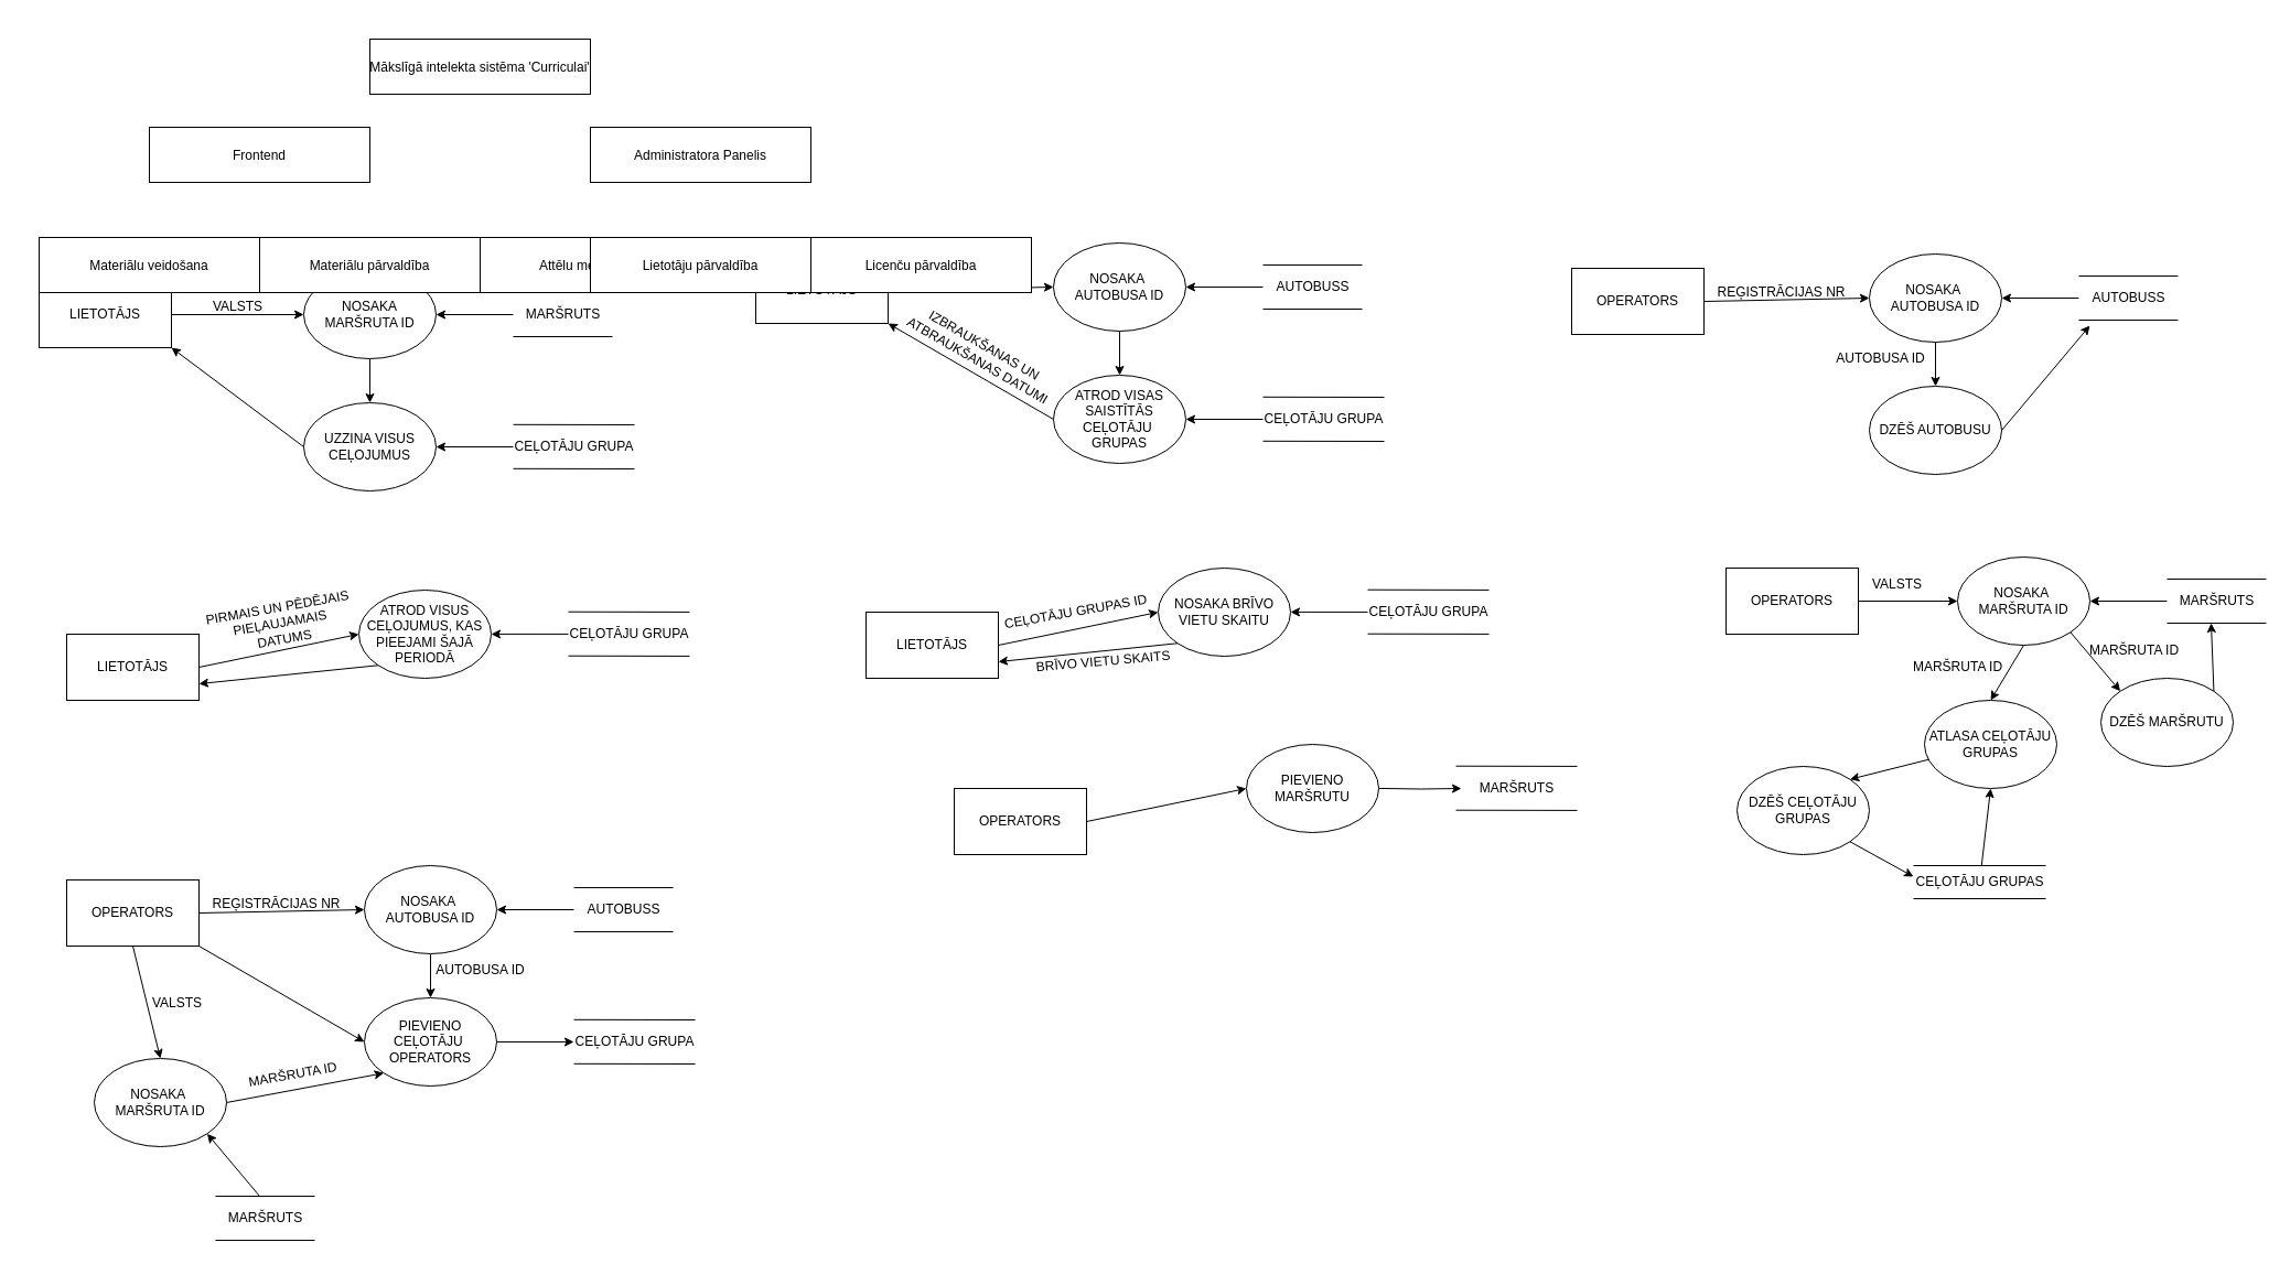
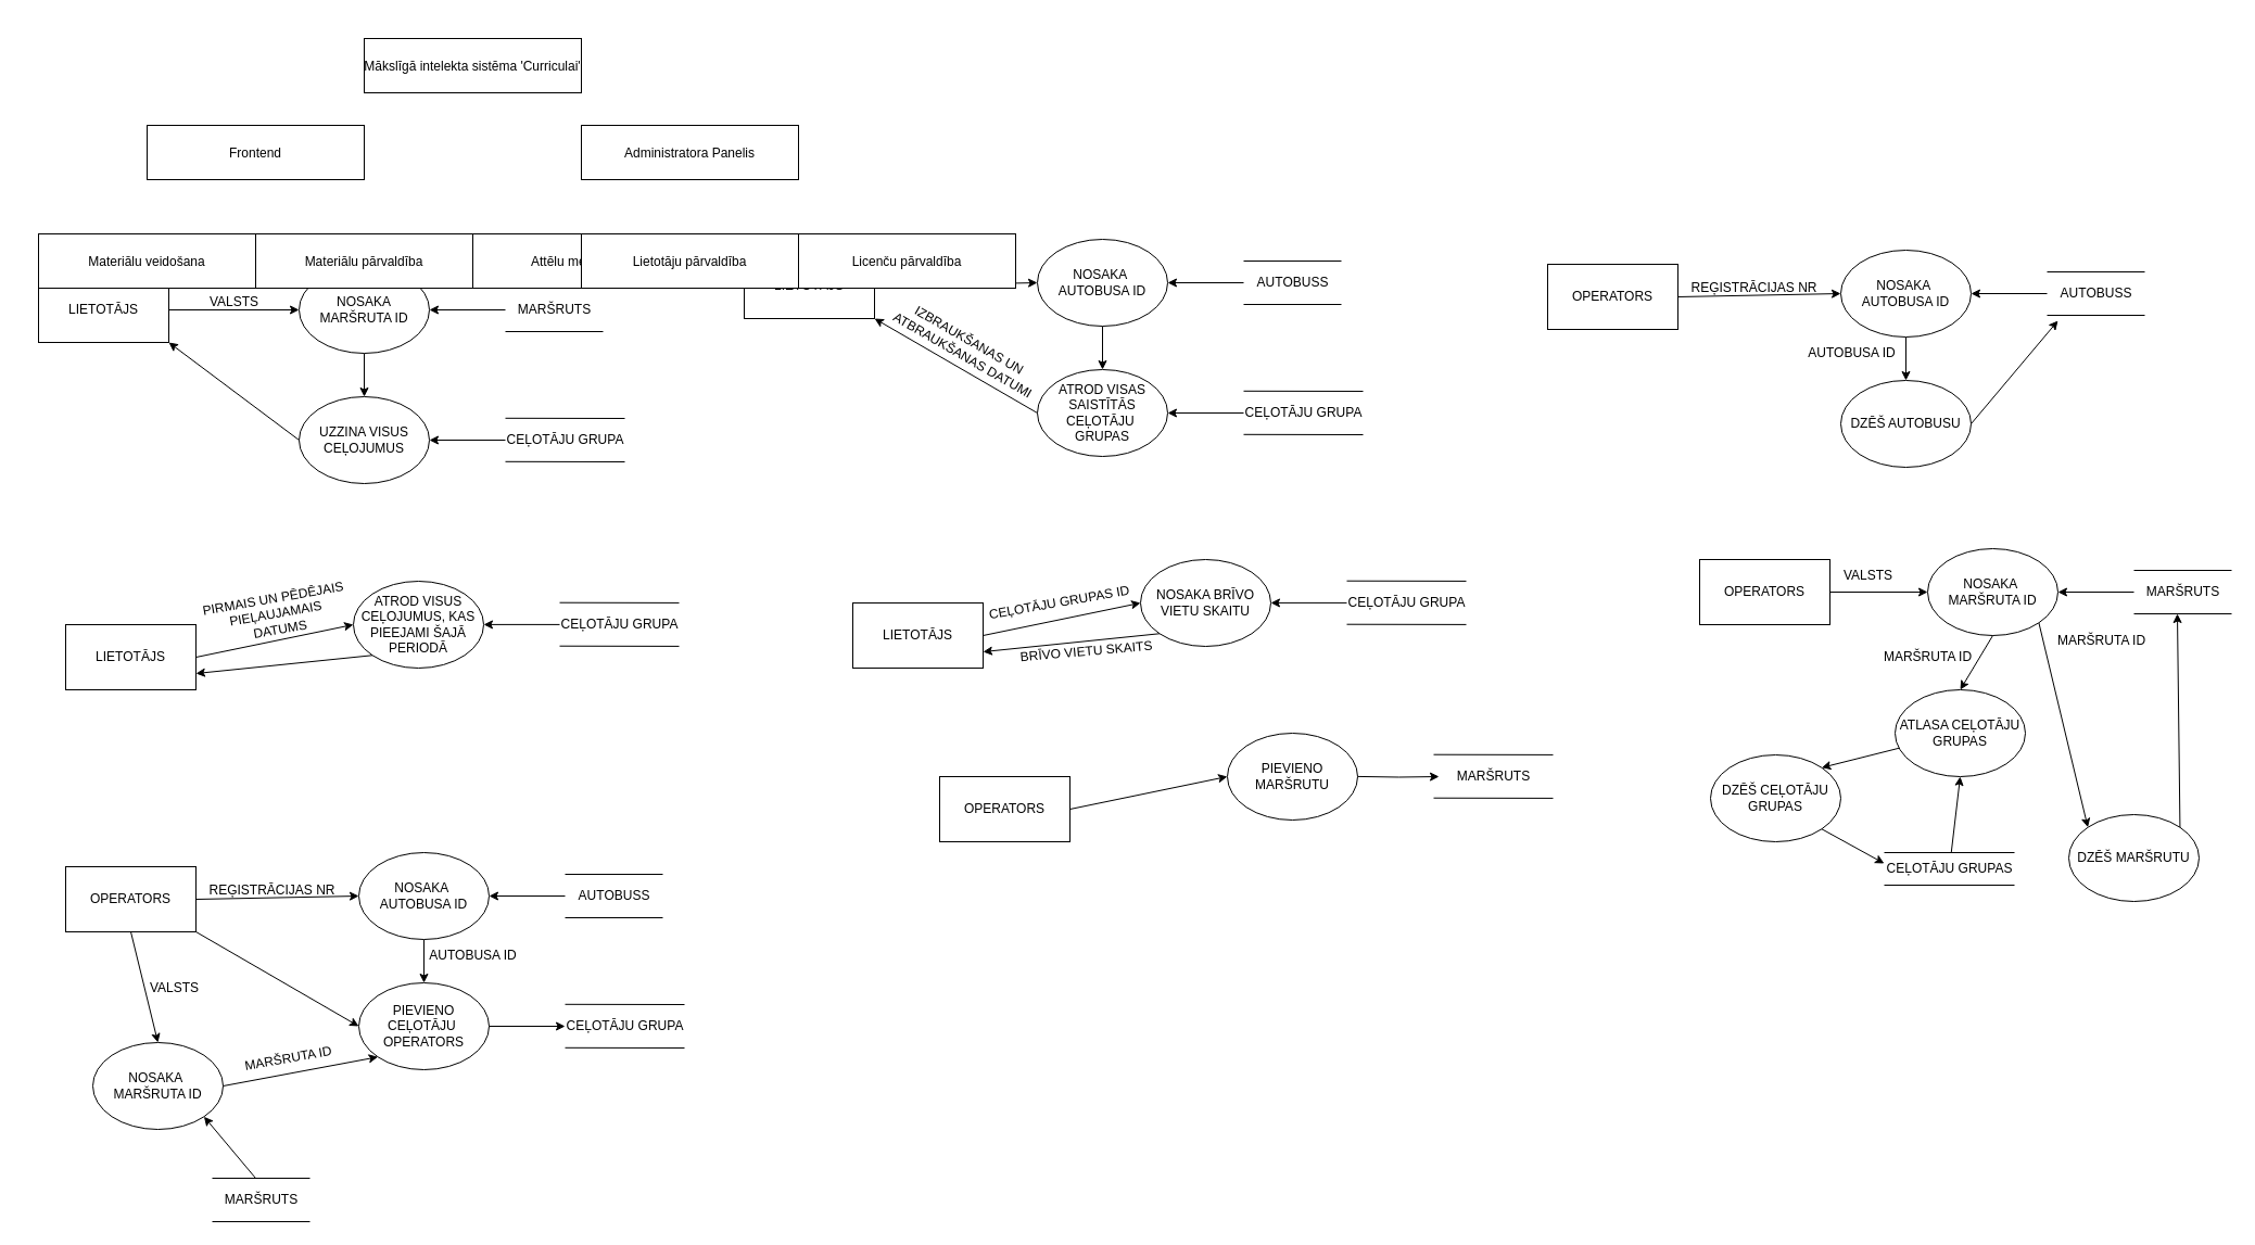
- <mxCell id="105" value="DZĒŠ MARŠRUTU" style="ellipse;whiteSpace=wrap;html=1;" parent="1" vertex="1"><mxGeometry x="1890" y="600" width="120" height="80" as="geometry" /></mxCell>
+ <mxCell id="105" value="DZĒŠ MARŠRUTU" style="ellipse;whiteSpace=wrap;html=1;" parent="1" vertex="1"><mxGeometry x="1890" y="735" width="120" height="80" as="geometry" /></mxCell>
